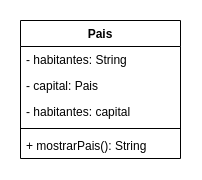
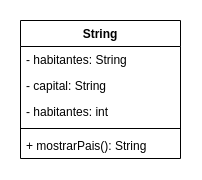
- <mxCell id="2" value="Pais" style="swimlane;fontStyle=1;align=center;verticalAlign=top;childLayout=stackLayout;horizontal=1;startSize=26;horizontalStack=0;resizeParent=1;resizeParentMax=0;resizeLast=0;collapsible=1;marginBottom=0;whiteSpace=wrap;html=1;" vertex="1" parent="1"><mxGeometry x="20" y="20" width="160" height="138" as="geometry"><mxRectangle x="570" y="190" width="70" height="30" as="alternateBounds" /></mxGeometry></mxCell>
+ <mxCell id="2" value="String" style="swimlane;fontStyle=1;align=center;verticalAlign=top;childLayout=stackLayout;horizontal=1;startSize=26;horizontalStack=0;resizeParent=1;resizeParentMax=0;resizeLast=0;collapsible=1;marginBottom=0;whiteSpace=wrap;html=1;" vertex="1" parent="1"><mxGeometry x="20" y="20" width="160" height="138" as="geometry"><mxRectangle x="570" y="190" width="70" height="30" as="alternateBounds" /></mxGeometry></mxCell>
- <mxCell id="4" value="- capital: Pais" style="text;strokeColor=none;fillColor=none;align=left;verticalAlign=top;spacingLeft=4;spacingRight=4;overflow=hidden;rotatable=0;points=[[0,0.5],[1,0.5]];portConstraint=eastwest;whiteSpace=wrap;html=1;" vertex="1" parent="2"><mxGeometry y="52" width="160" height="26" as="geometry" /></mxCell>
+ <mxCell id="4" value="- capital: String" style="text;strokeColor=none;fillColor=none;align=left;verticalAlign=top;spacingLeft=4;spacingRight=4;overflow=hidden;rotatable=0;points=[[0,0.5],[1,0.5]];portConstraint=eastwest;whiteSpace=wrap;html=1;" vertex="1" parent="2"><mxGeometry y="52" width="160" height="26" as="geometry" /></mxCell>
- <mxCell id="5" value="- habitantes: capital" style="text;strokeColor=none;fillColor=none;align=left;verticalAlign=top;spacingLeft=4;spacingRight=4;overflow=hidden;rotatable=0;points=[[0,0.5],[1,0.5]];portConstraint=eastwest;whiteSpace=wrap;html=1;" vertex="1" parent="2"><mxGeometry y="78" width="160" height="26" as="geometry" /></mxCell>
+ <mxCell id="5" value="- habitantes: int" style="text;strokeColor=none;fillColor=none;align=left;verticalAlign=top;spacingLeft=4;spacingRight=4;overflow=hidden;rotatable=0;points=[[0,0.5],[1,0.5]];portConstraint=eastwest;whiteSpace=wrap;html=1;" vertex="1" parent="2"><mxGeometry y="78" width="160" height="26" as="geometry" /></mxCell>
